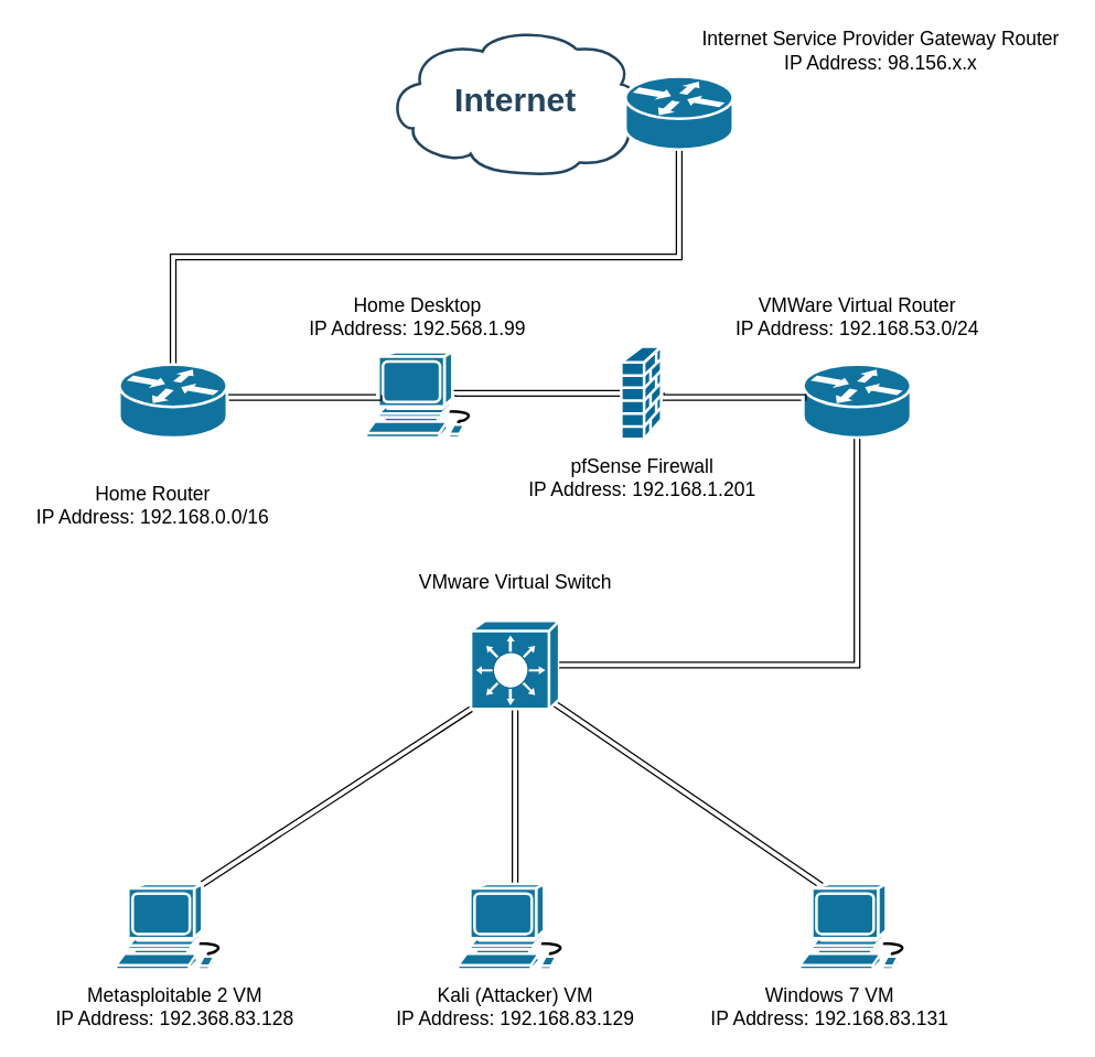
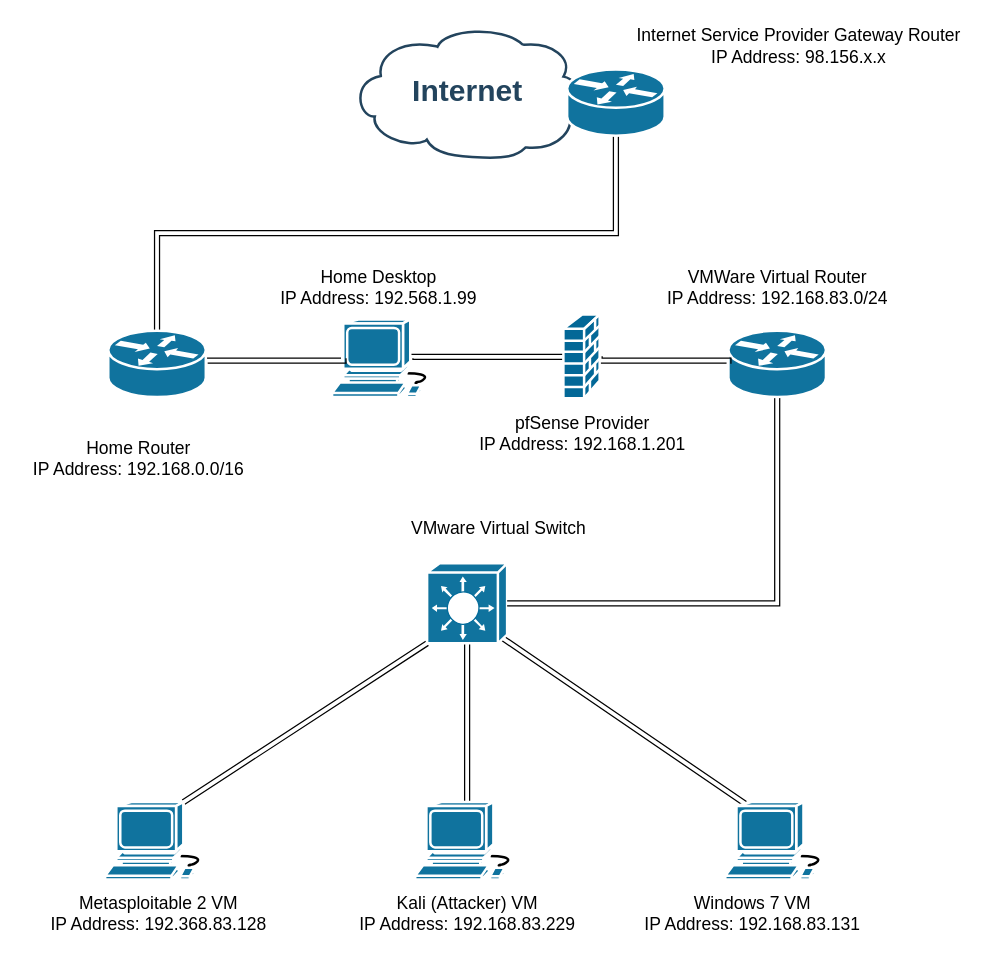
- <mxCell id="21" value="&lt;font style=&quot;font-size: 14px&quot;&gt;VMWare Virtual Router&lt;br&gt;IP Address: 192.168.53.0/24&lt;/font&gt;" style="text;html=1;align=center;verticalAlign=middle;resizable=0;points=[];autosize=1;strokeColor=none;fillColor=none;" vertex="1" parent="1"><mxGeometry x="527" y="213" width="187" height="31" as="geometry" /></mxCell>
+ <mxCell id="21" value="&lt;font style=&quot;font-size: 14px&quot;&gt;VMWare Virtual Router&lt;br&gt;IP Address: 192.168.83.0/24&lt;/font&gt;" style="text;html=1;align=center;verticalAlign=middle;resizable=0;points=[];autosize=1;strokeColor=none;fillColor=none;" vertex="1" parent="1"><mxGeometry x="527" y="213" width="187" height="31" as="geometry" /></mxCell>
- <mxCell id="20" value="&lt;font style=&quot;font-size: 14px&quot;&gt;pfSense Firewall&lt;br&gt;IP Address: 192.168.1.201&lt;br&gt;&lt;/font&gt;" style="text;html=1;align=center;verticalAlign=middle;resizable=0;points=[];autosize=1;strokeColor=none;fillColor=none;" vertex="1" parent="1"><mxGeometry x="378" y="330" width="174" height="31" as="geometry" /></mxCell>
+ <mxCell id="20" value="&lt;font style=&quot;font-size: 14px&quot;&gt;pfSense Provider&lt;br&gt;IP Address: 192.168.1.201&lt;br&gt;&lt;/font&gt;" style="text;html=1;align=center;verticalAlign=middle;resizable=0;points=[];autosize=1;strokeColor=none;fillColor=none;" vertex="1" parent="1"><mxGeometry x="378" y="330" width="174" height="31" as="geometry" /></mxCell>
- <mxCell id="25" value="&lt;font style=&quot;font-size: 14px&quot;&gt;VMware Virtual Switch&lt;br&gt;&lt;/font&gt;" style="text;html=1;align=center;verticalAlign=middle;resizable=0;points=[];autosize=1;strokeColor=none;fillColor=none;" vertex="1" parent="1"><mxGeometry x="298" y="413" width="150" height="17" as="geometry" /></mxCell>
+ <mxCell id="25" value="&lt;font style=&quot;font-size: 14px&quot;&gt;VMware Virtual Switch&lt;br&gt;&lt;/font&gt;" style="text;html=1;align=center;verticalAlign=middle;resizable=0;points=[];autosize=1;strokeColor=none;fillColor=none;" vertex="1" parent="1"><mxGeometry x="323" y="413" width="150" height="17" as="geometry" /></mxCell>
- <mxCell id="27" value="&lt;font style=&quot;font-size: 14px&quot;&gt;Kali (Attacker) VM&lt;br&gt;IP Address: 192.168.83.129&lt;br&gt;&lt;/font&gt;" style="text;html=1;align=center;verticalAlign=middle;resizable=0;points=[];autosize=1;strokeColor=none;fillColor=none;" vertex="1" parent="1"><mxGeometry x="282" y="714" width="182" height="31" as="geometry" /></mxCell>
+ <mxCell id="27" value="&lt;font style=&quot;font-size: 14px&quot;&gt;Kali (Attacker) VM&lt;br&gt;IP Address: 192.168.83.229&lt;br&gt;&lt;/font&gt;" style="text;html=1;align=center;verticalAlign=middle;resizable=0;points=[];autosize=1;strokeColor=none;fillColor=none;" vertex="1" parent="1"><mxGeometry x="282" y="714" width="182" height="31" as="geometry" /></mxCell>
